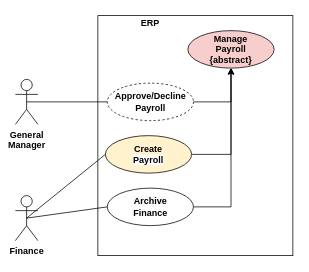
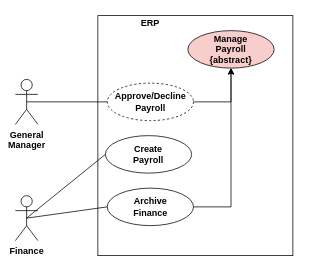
- <mxCell id="9" value="Create&lt;br&gt;&lt;span style=&quot;background-color: rgb(255, 255, 255);&quot;&gt;Payroll&lt;/span&gt;" style="ellipse;whiteSpace=wrap;html=1;fontStyle=1;align=center;horizontal=1;labelBackgroundColor=none;labelBorderColor=none;shadow=0;fillColor=#fff2cc;" vertex="1" parent="1"><mxGeometry x="140" y="180" width="115" height="50" as="geometry" /></mxCell>
+ <mxCell id="9" value="Create&lt;br&gt;&lt;span style=&quot;background-color: rgb(255, 255, 255);&quot;&gt;Payroll&lt;/span&gt;" style="ellipse;whiteSpace=wrap;html=1;fontStyle=1;align=center;horizontal=1;labelBackgroundColor=none;labelBorderColor=none;shadow=0;" vertex="1" parent="1"><mxGeometry x="140" y="180" width="115" height="50" as="geometry" /></mxCell>
- <mxCell id="8" style="edgeStyle=orthogonalEdgeStyle;rounded=0;orthogonalLoop=1;jettySize=auto;html=1;exitX=1;exitY=0.5;exitDx=0;exitDy=0;entryX=0.5;entryY=1;entryDx=0;entryDy=0;" edge="1" parent="1" source="9" target="5"><mxGeometry relative="1" as="geometry" /></mxCell>
